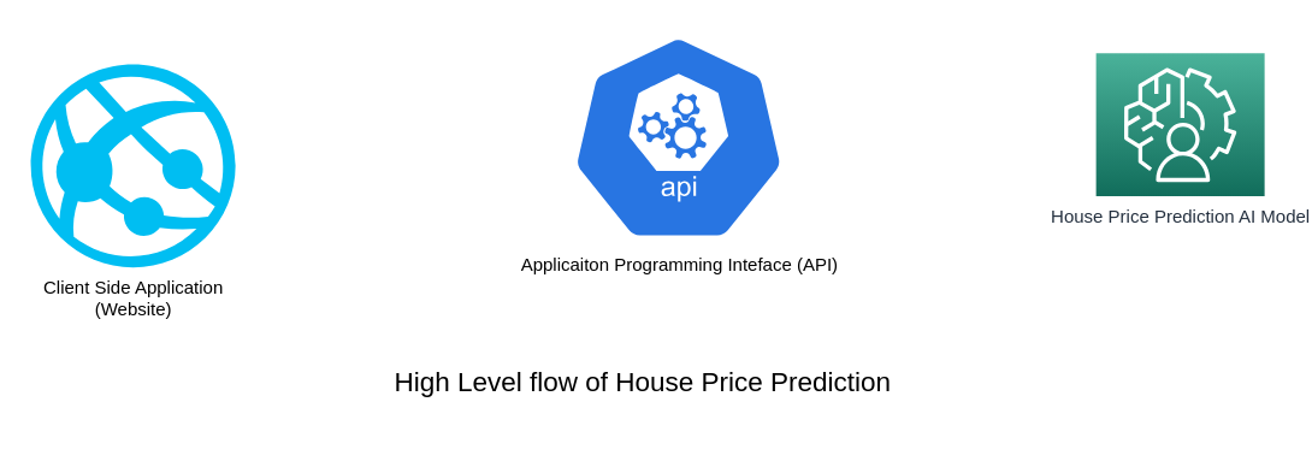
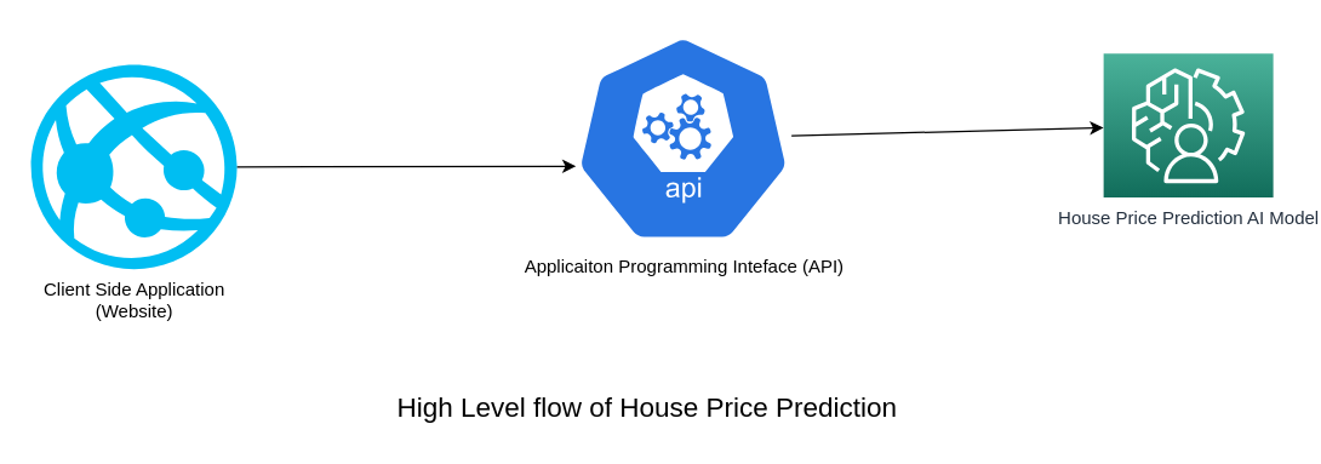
+ <mxCell id="6" value="" style="endArrow=classic;html=1;rounded=0;" parent="1" source="3" target="2" edge="1"><mxGeometry width="50" height="50" relative="1" as="geometry"><mxPoint x="455" y="225" as="sourcePoint" /><mxPoint x="758" y="167" as="targetPoint" /></mxGeometry></mxCell>
+ <mxCell id="5" value="" style="endArrow=classic;html=1;rounded=0;exitX=1;exitY=0.5;exitDx=0;exitDy=0;exitPerimeter=0;entryX=0.005;entryY=0.63;entryDx=0;entryDy=0;entryPerimeter=0;" parent="1" source="4" target="3" edge="1"><mxGeometry width="50" height="50" relative="1" as="geometry"><mxPoint x="552" y="204" as="sourcePoint" /><mxPoint x="602" y="154" as="targetPoint" /></mxGeometry></mxCell>
- <mxCell id="7" value="&lt;font style=&quot;font-size: 18px;&quot;&gt;High Level flow of House Price Prediction&lt;/font&gt;" style="text;html=1;strokeColor=none;fillColor=none;align=center;verticalAlign=middle;whiteSpace=wrap;rounded=0;" vertex="1" parent="1"><mxGeometry x="158" y="239" width="538" height="30" as="geometry" /></mxCell>
+ <mxCell id="7" value="&lt;font style=&quot;font-size: 18px;&quot;&gt;High Level flow of House Price Prediction&lt;/font&gt;" style="text;html=1;strokeColor=none;fillColor=none;align=center;verticalAlign=middle;whiteSpace=wrap;rounded=0;" vertex="1" parent="1"><mxGeometry x="158" y="254" width="538" height="30" as="geometry" /></mxCell>
